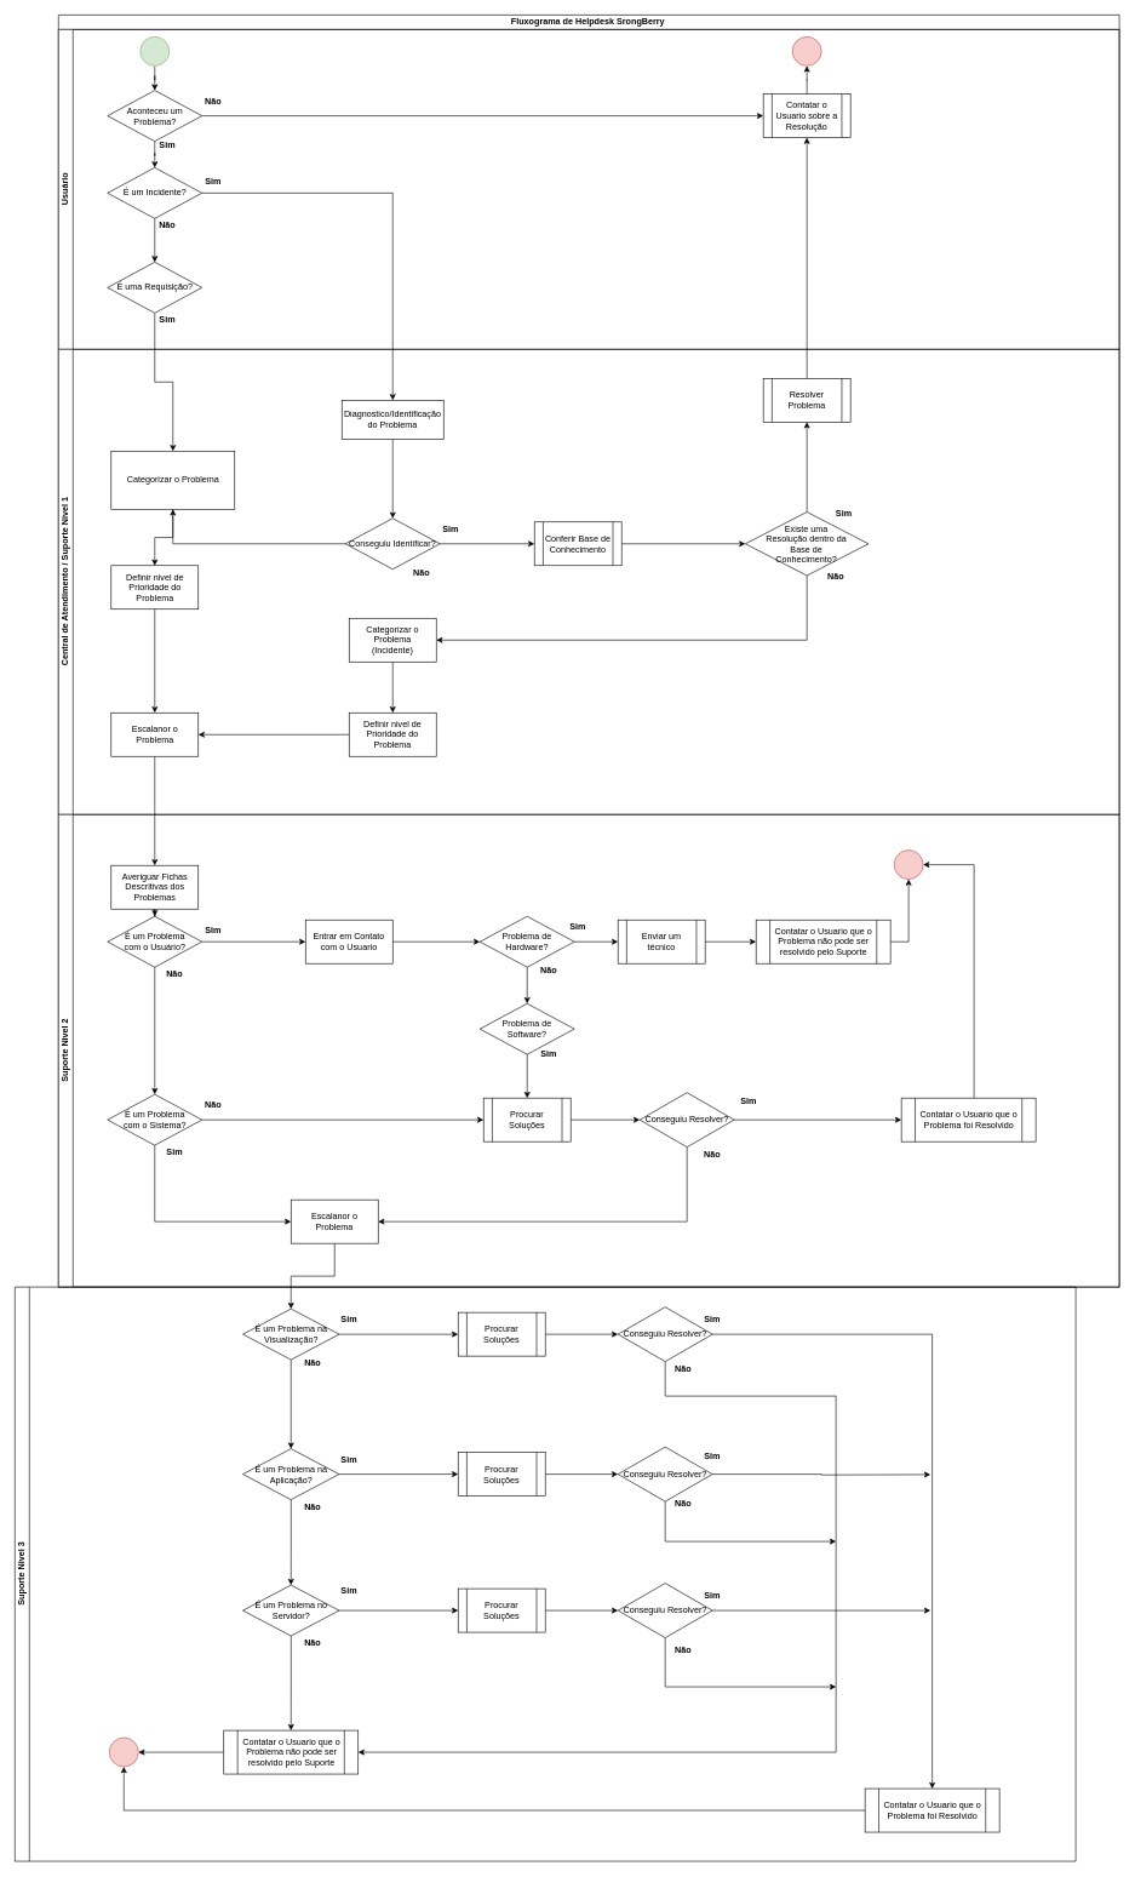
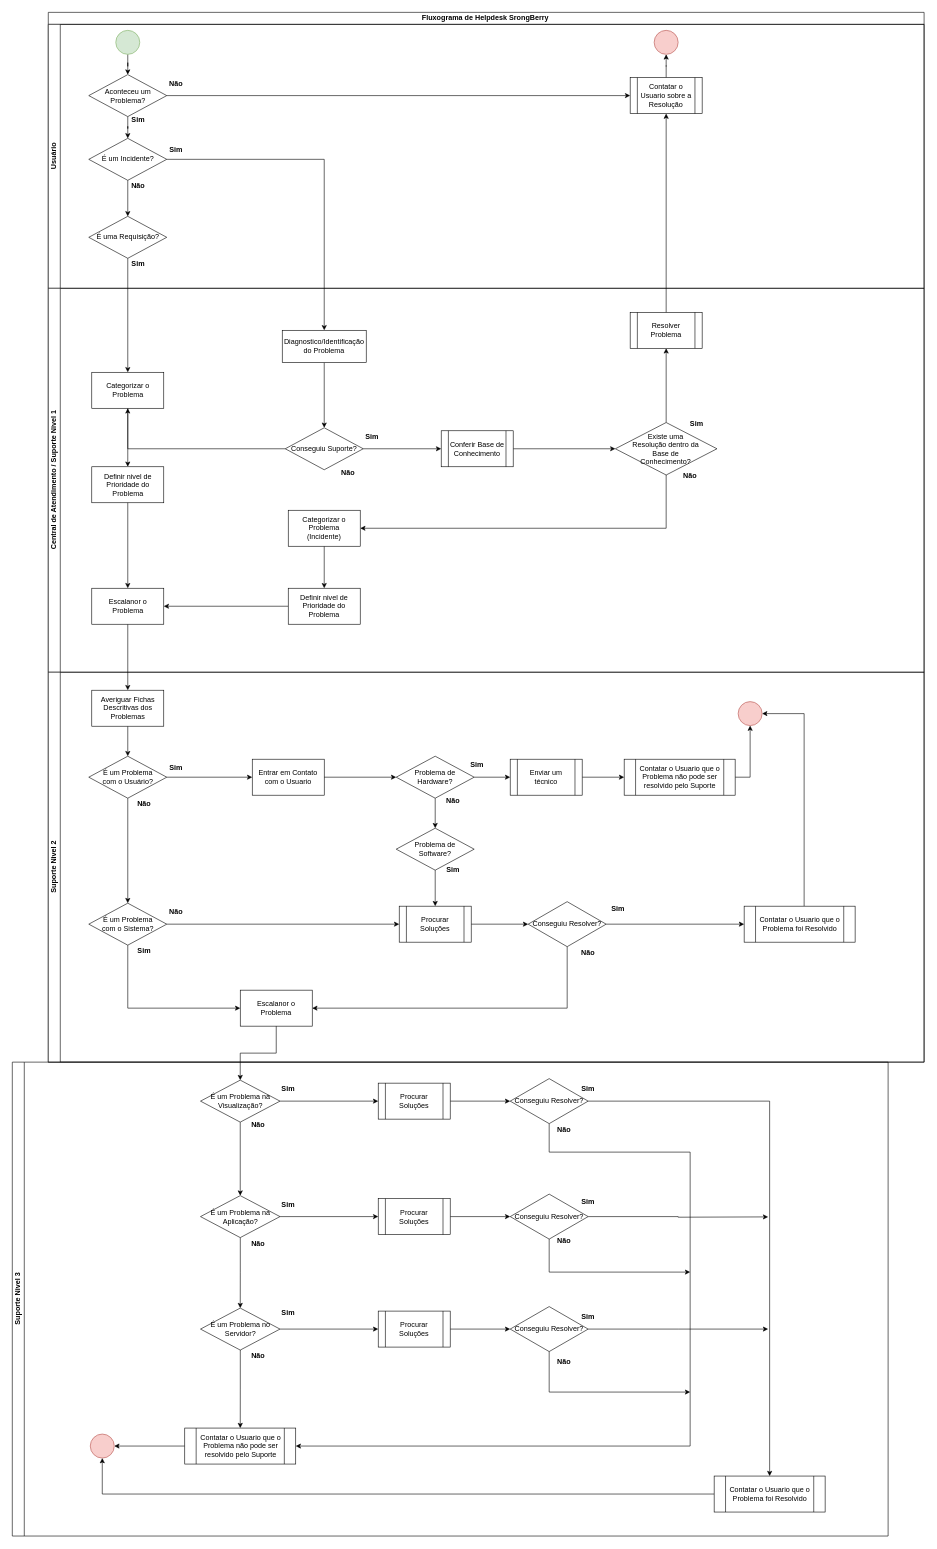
- <mxCell id="26" value="Categorizar o Problema&lt;br&gt;" style="whiteSpace=wrap;html=1;" parent="23" vertex="1"><mxGeometry x="72.5" y="140" width="170" height="80" as="geometry" /></mxCell>
+ <mxCell id="26" value="Categorizar o Problema&lt;br&gt;" style="whiteSpace=wrap;html=1;" parent="23" vertex="1"><mxGeometry x="72.5" y="140" width="120" height="60" as="geometry" /></mxCell>
- <mxCell id="25" value="Conseguiu Identificar?" style="rhombus;whiteSpace=wrap;html=1;" parent="23" vertex="1"><mxGeometry x="395" y="232.5" width="130" height="70" as="geometry" /></mxCell>
+ <mxCell id="25" value="Conseguiu Suporte?" style="rhombus;whiteSpace=wrap;html=1;" parent="23" vertex="1"><mxGeometry x="395" y="232.5" width="130" height="70" as="geometry" /></mxCell>
- <mxCell id="51" value="Averiguar Fichas Descritivas dos Problemas" style="whiteSpace=wrap;html=1;" parent="49" vertex="1"><mxGeometry x="72.5" y="70" width="120" height="60" as="geometry" /></mxCell>
+ <mxCell id="51" value="Averiguar Fichas Descritivas dos Problemas" style="whiteSpace=wrap;html=1;" parent="49" vertex="1"><mxGeometry x="72.5" y="30" width="120" height="60" as="geometry" /></mxCell>
